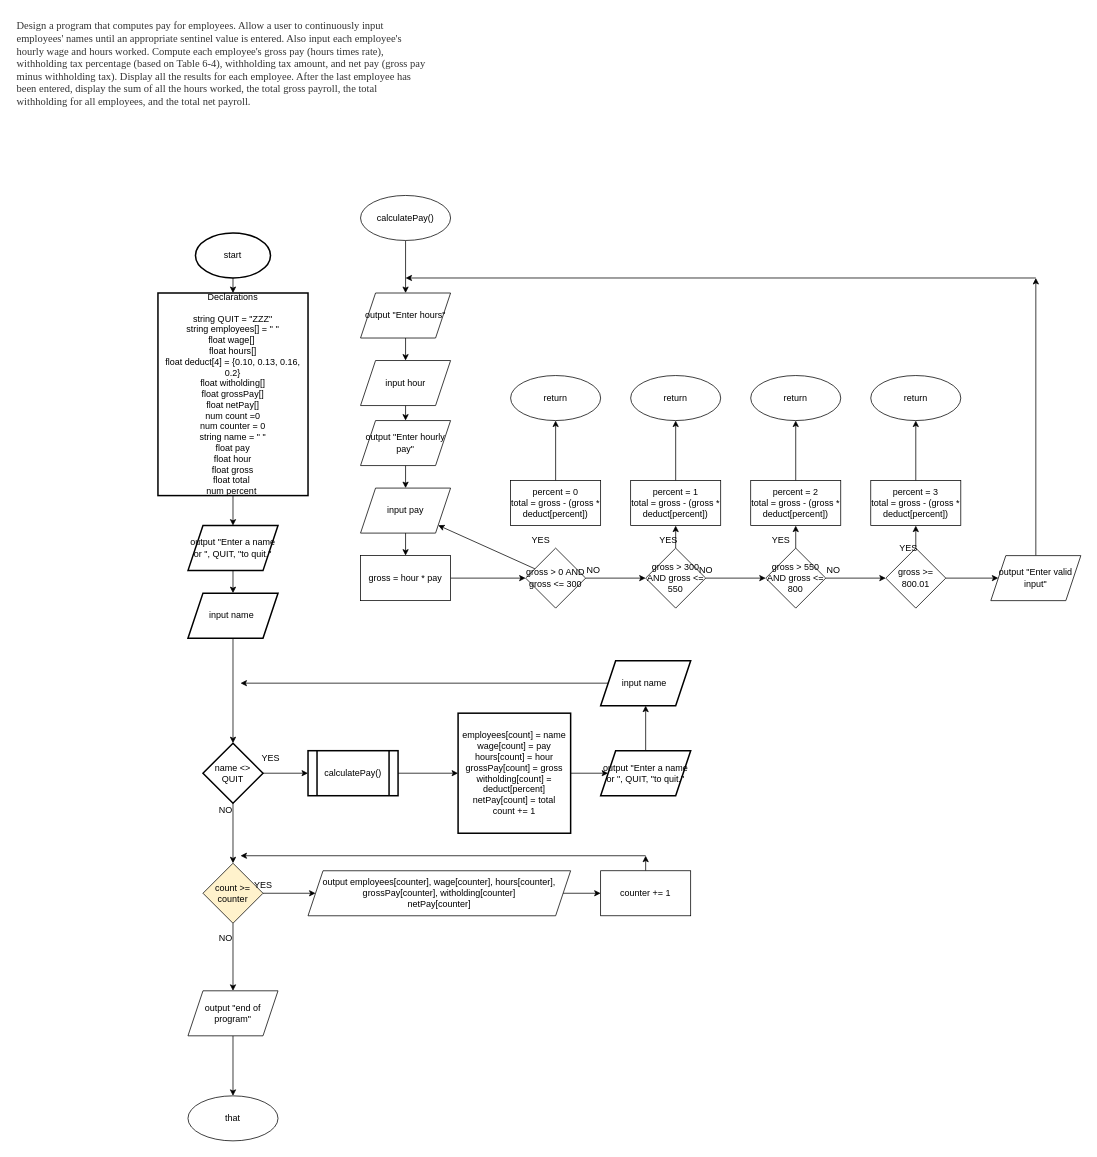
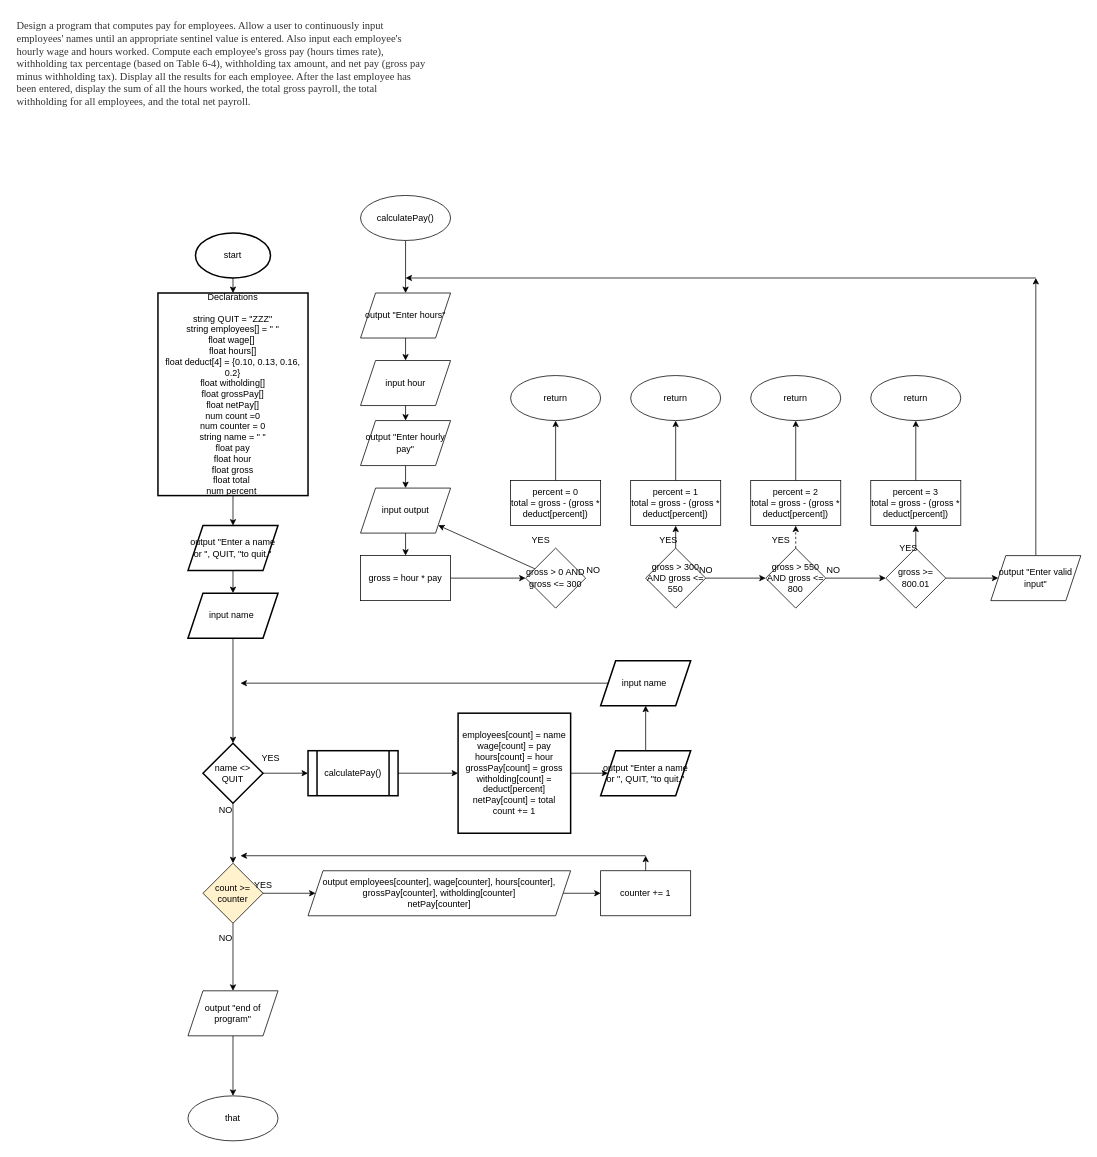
- <mxCell id="24" value="input pay" style="shape=parallelogram;perimeter=parallelogramPerimeter;whiteSpace=wrap;html=1;fixedSize=1;" vertex="1" parent="1"><mxGeometry x="480" y="650" width="120" height="60" as="geometry" /></mxCell>
+ <mxCell id="24" value="input output" style="shape=parallelogram;perimeter=parallelogramPerimeter;whiteSpace=wrap;html=1;fixedSize=1;" vertex="1" parent="1"><mxGeometry x="480" y="650" width="120" height="60" as="geometry" /></mxCell>
- <mxCell id="34" value="" style="edgeStyle=none;html=1;" edge="1" parent="1" source="35" target="50"><mxGeometry relative="1" as="geometry" /></mxCell>
+ <mxCell id="34" value="" style="edgeStyle=none;html=1;dashed=1;" edge="1" parent="1" source="35" target="50"><mxGeometry relative="1" as="geometry" /></mxCell>
- <mxCell id="27" value="" style="edgeStyle=none;html=1;" edge="1" parent="1" source="29" target="32"><mxGeometry relative="1" as="geometry" /></mxCell>
